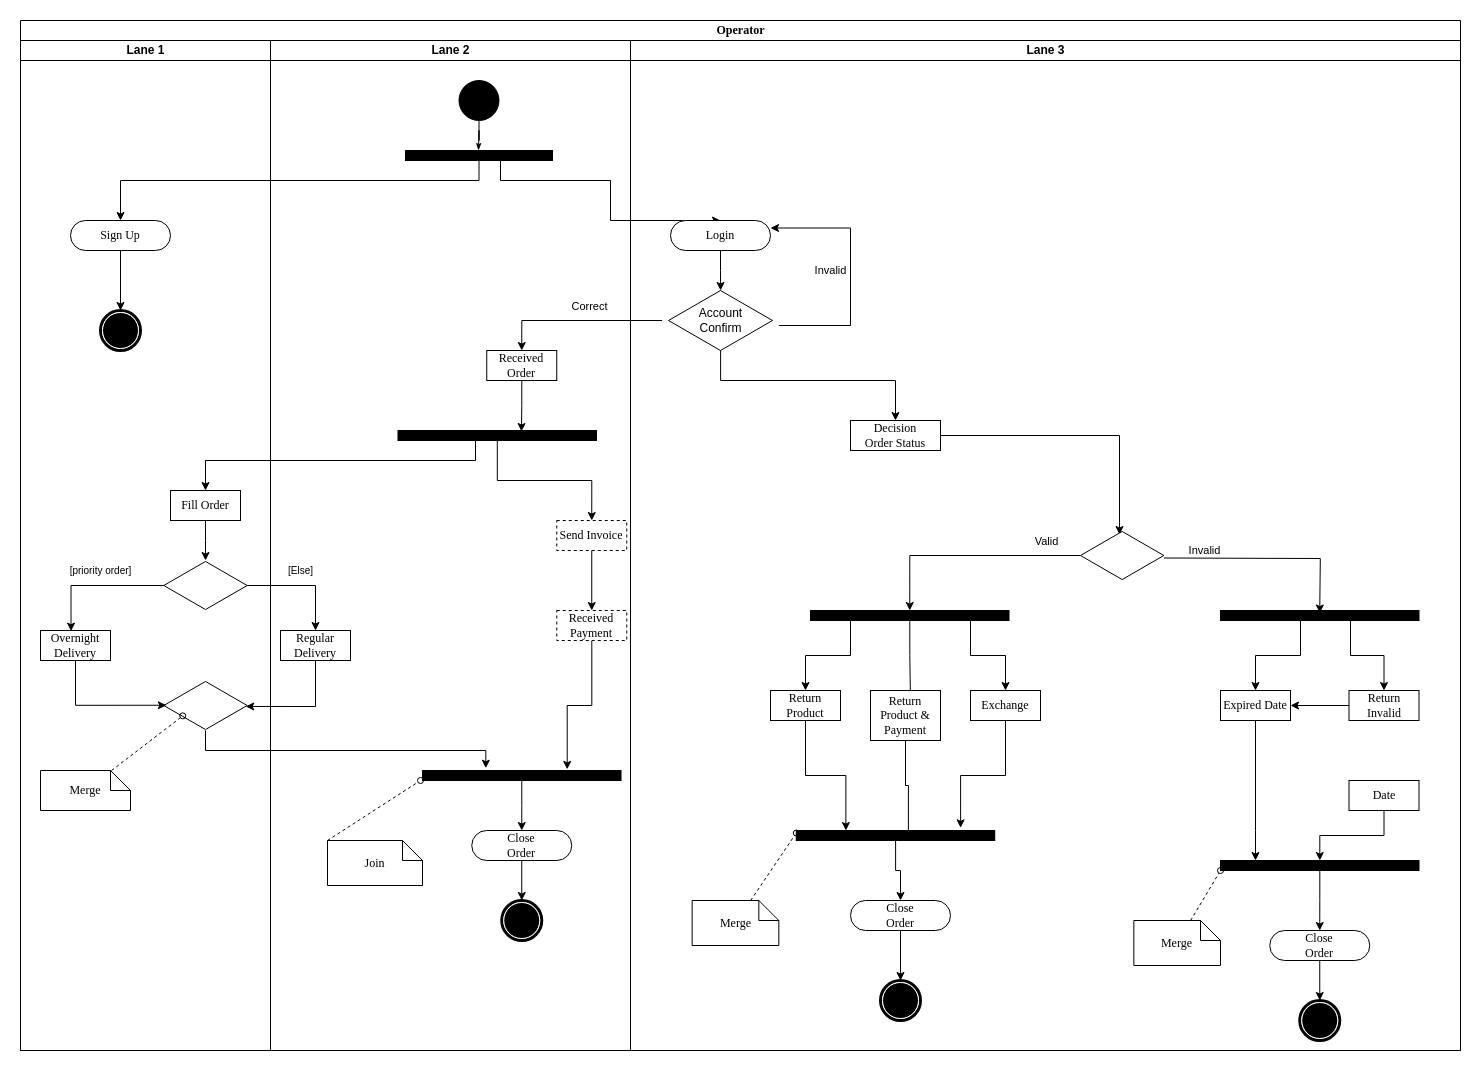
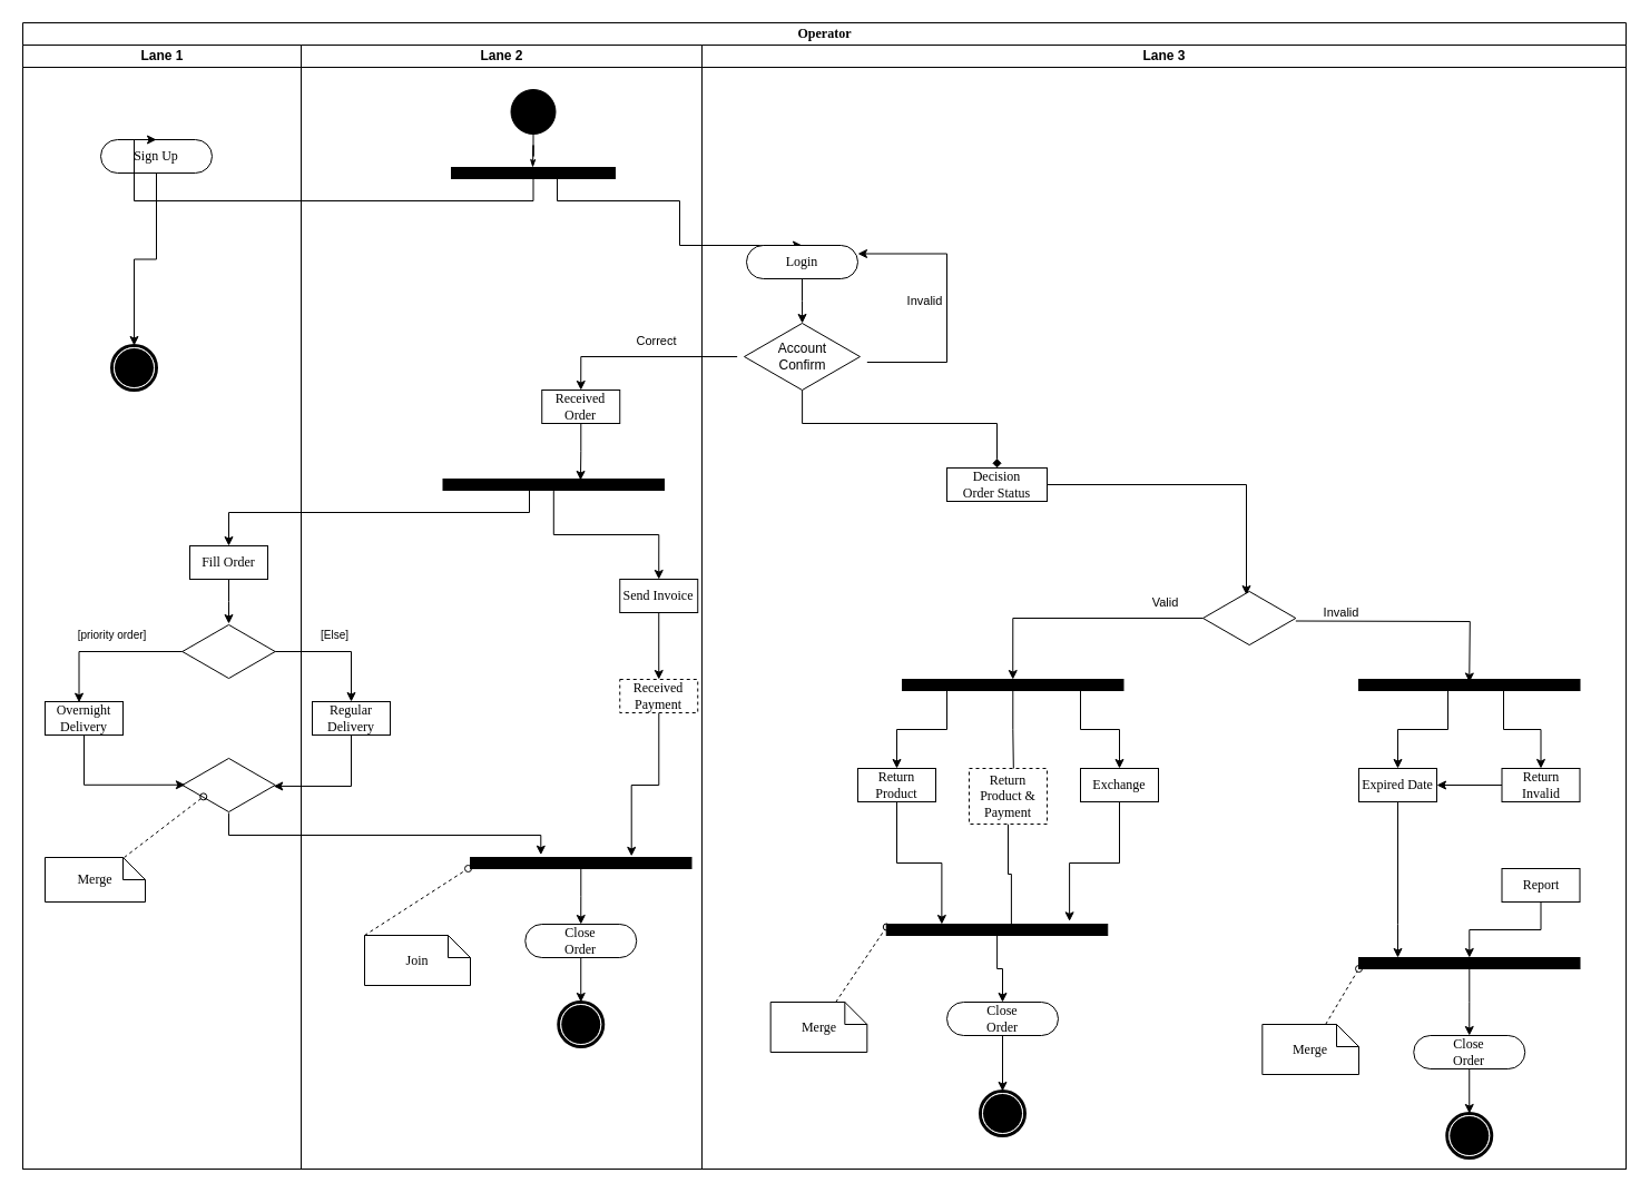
- <mxCell id="4" value="Sign Up" style="rounded=1;whiteSpace=wrap;html=1;shadow=0;comic=0;labelBackgroundColor=none;strokeWidth=1;fontFamily=Verdana;fontSize=12;align=center;arcSize=50;" parent="3" vertex="1"><mxGeometry x="50" y="180" width="100" height="30" as="geometry" /></mxCell>
+ <mxCell id="4" value="Sign Up" style="rounded=1;whiteSpace=wrap;html=1;shadow=0;comic=0;labelBackgroundColor=none;strokeWidth=1;fontFamily=Verdana;fontSize=12;align=center;arcSize=50;" parent="3" vertex="1"><mxGeometry x="70" y="85" width="100" height="30" as="geometry" /></mxCell>
- <mxCell id="48" style="edgeStyle=orthogonalEdgeStyle;rounded=0;orthogonalLoop=1;jettySize=auto;html=1;" edge="1" parent="44" source="49" target="51"><mxGeometry relative="1" as="geometry"><Array as="points"><mxPoint x="90" y="340" /><mxPoint x="265" y="340" /></Array></mxGeometry></mxCell>
+ <mxCell id="48" style="edgeStyle=orthogonalEdgeStyle;rounded=0;orthogonalLoop=1;jettySize=auto;html=1;endArrow=diamond;" edge="1" parent="44" source="49" target="51"><mxGeometry relative="1" as="geometry"><Array as="points"><mxPoint x="90" y="340" /><mxPoint x="265" y="340" /></Array></mxGeometry></mxCell>
- <mxCell id="27" value="Send Invoice" style="rounded=0;whiteSpace=wrap;html=1;shadow=0;comic=0;labelBackgroundColor=none;strokeWidth=1;fontFamily=Verdana;fontSize=12;align=center;arcSize=50;dashed=1;" vertex="1" parent="8"><mxGeometry x="286.25" y="480" width="70" height="30" as="geometry" /></mxCell>
+ <mxCell id="27" value="Send Invoice" style="rounded=0;whiteSpace=wrap;html=1;shadow=0;comic=0;labelBackgroundColor=none;strokeWidth=1;fontFamily=Verdana;fontSize=12;align=center;arcSize=50;" vertex="1" parent="8"><mxGeometry x="286.25" y="480" width="70" height="30" as="geometry" /></mxCell>
- <mxCell id="73" value="Return Product &amp;amp; Payment" style="rounded=0;whiteSpace=wrap;html=1;shadow=0;comic=0;labelBackgroundColor=none;strokeWidth=1;fontFamily=Verdana;fontSize=12;align=center;arcSize=50;" vertex="1" parent="44"><mxGeometry x="240" y="650" width="70" height="50" as="geometry" /></mxCell>
+ <mxCell id="73" value="Return Product &amp;amp; Payment" style="rounded=0;whiteSpace=wrap;html=1;shadow=0;comic=0;labelBackgroundColor=none;strokeWidth=1;fontFamily=Verdana;fontSize=12;align=center;arcSize=50;dashed=1;" vertex="1" parent="44"><mxGeometry x="240" y="650" width="70" height="50" as="geometry" /></mxCell>
- <mxCell id="63" value="Date" style="rounded=0;whiteSpace=wrap;html=1;shadow=0;comic=0;labelBackgroundColor=none;strokeWidth=1;fontFamily=Verdana;fontSize=12;align=center;arcSize=50;" vertex="1" parent="44"><mxGeometry x="718.5" y="740" width="70" height="30" as="geometry" /></mxCell>
+ <mxCell id="63" value="Report" style="rounded=0;whiteSpace=wrap;html=1;shadow=0;comic=0;labelBackgroundColor=none;strokeWidth=1;fontFamily=Verdana;fontSize=12;align=center;arcSize=50;" vertex="1" parent="44"><mxGeometry x="718.5" y="740" width="70" height="30" as="geometry" /></mxCell>
